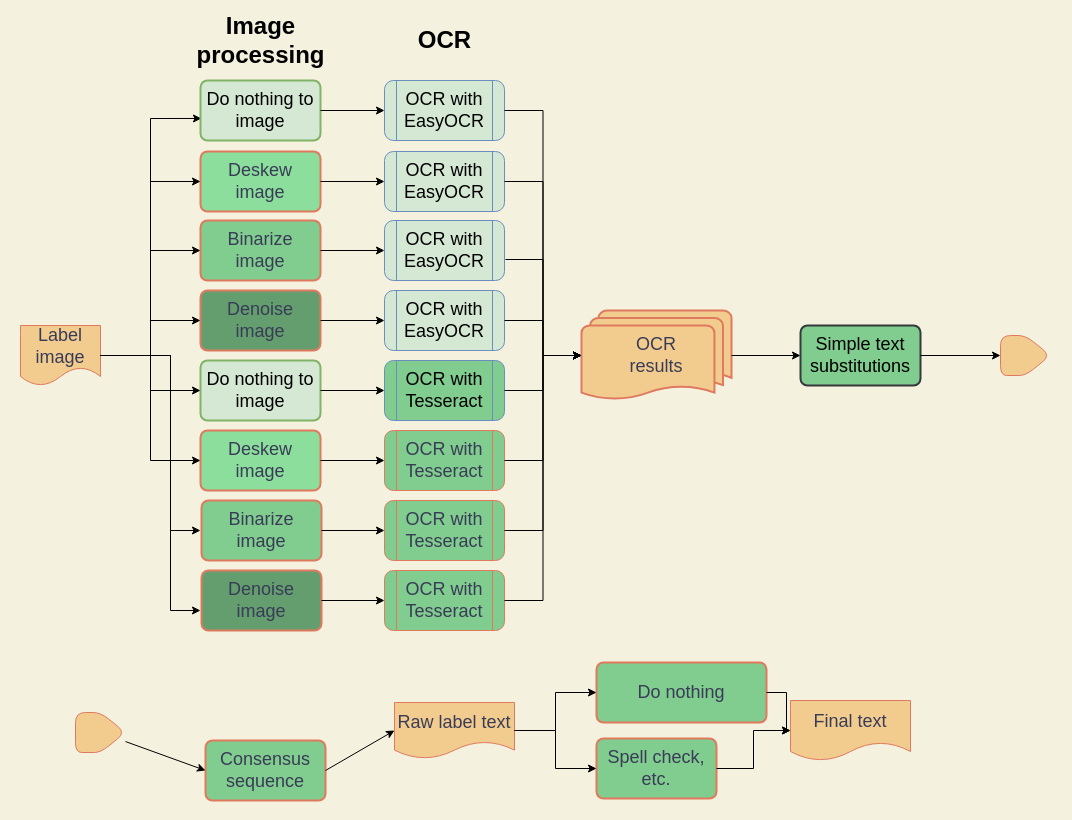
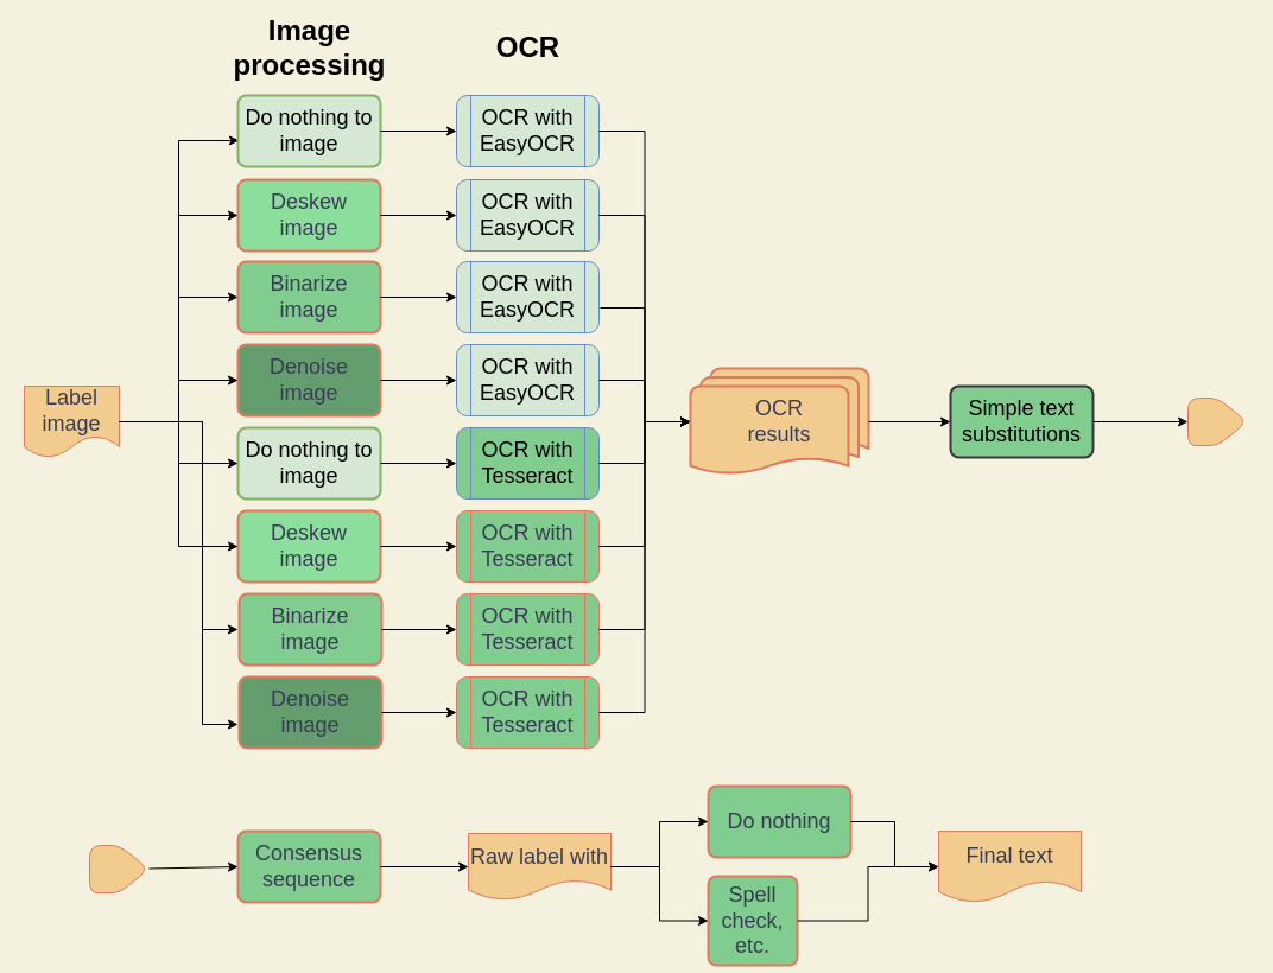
- <mxCell id="57" value="Do nothing" style="rounded=1;whiteSpace=wrap;html=1;absoluteArcSize=1;arcSize=14;strokeWidth=2;fontSize=18;fillColor=#81CC8F;strokeColor=#E07A5F;fontColor=#393C56;" vertex="1" parent="1"><mxGeometry x="596" y="662" width="170" height="60" as="geometry" /></mxCell>
+ <mxCell id="57" value="Do nothing" style="rounded=1;whiteSpace=wrap;html=1;absoluteArcSize=1;arcSize=14;strokeWidth=2;fontSize=18;fillColor=#81CC8F;strokeColor=#E07A5F;fontColor=#393C56;" vertex="1" parent="1"><mxGeometry x="596" y="662" width="120" height="60" as="geometry" /></mxCell>
- <mxCell id="5" value="Raw label text" style="shape=document;whiteSpace=wrap;html=1;boundedLbl=1;fontSize=18;rounded=1;fillColor=#F2CC8F;strokeColor=#E07A5F;fontColor=#393C56;" parent="1" vertex="1"><mxGeometry x="394" y="702" width="120" height="56" as="geometry" /></mxCell>
+ <mxCell id="5" value="Raw label with" style="shape=document;whiteSpace=wrap;html=1;boundedLbl=1;fontSize=18;rounded=1;fillColor=#F2CC8F;strokeColor=#E07A5F;fontColor=#393C56;" parent="1" vertex="1"><mxGeometry x="394" y="702" width="120" height="56" as="geometry" /></mxCell>
- <mxCell id="16" value="Spell check, etc." style="rounded=1;whiteSpace=wrap;html=1;absoluteArcSize=1;arcSize=14;strokeWidth=2;fontSize=18;fillColor=#81CC8F;strokeColor=#E07A5F;fontColor=#393C56;" parent="1" vertex="1"><mxGeometry x="596" y="738" width="120" height="60" as="geometry" /></mxCell>
+ <mxCell id="16" value="Spell check, etc." style="rounded=1;whiteSpace=wrap;html=1;absoluteArcSize=1;arcSize=14;strokeWidth=2;fontSize=18;fillColor=#81CC8F;strokeColor=#E07A5F;fontColor=#393C56;" parent="1" vertex="1"><mxGeometry x="596" y="738" width="75" height="75" as="geometry" /></mxCell>
- <mxCell id="7" value="Consensus sequence" style="rounded=1;whiteSpace=wrap;html=1;absoluteArcSize=1;arcSize=14;strokeWidth=2;fontSize=18;fillColor=#81CC8F;strokeColor=#E07A5F;fontColor=#393C56;" parent="1" vertex="1"><mxGeometry x="205" y="740" width="120" height="60" as="geometry" /></mxCell>
+ <mxCell id="7" value="Consensus sequence" style="rounded=1;whiteSpace=wrap;html=1;absoluteArcSize=1;arcSize=14;strokeWidth=2;fontSize=18;fillColor=#81CC8F;strokeColor=#E07A5F;fontColor=#393C56;" parent="1" vertex="1"><mxGeometry x="200" y="700" width="120" height="60" as="geometry" /></mxCell>
